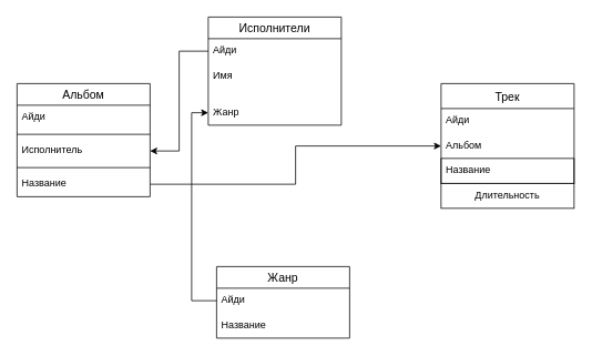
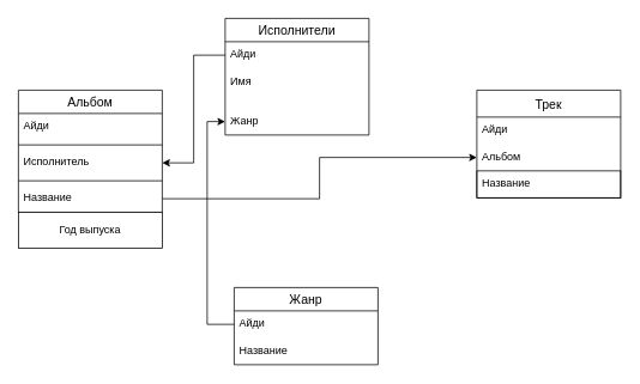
- <mxCell id="16" value="Длительность" style="whiteSpace=wrap;html=1;strokeColor=#000000;" vertex="1" parent="1"><mxGeometry x="530" y="220" width="160" height="30" as="geometry" /></mxCell>
+ <mxCell id="17" value="Год выпуска" style="whiteSpace=wrap;html=1;align=center;strokeColor=#000000;" vertex="1" parent="1"><mxGeometry x="20" y="236" width="160" height="40" as="geometry" /></mxCell>
